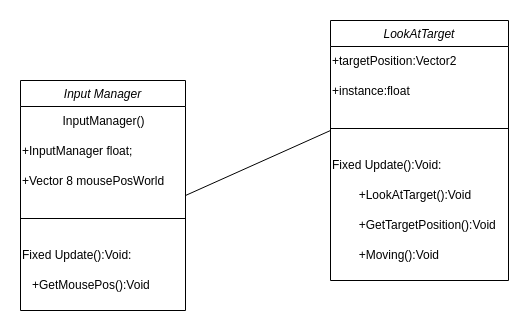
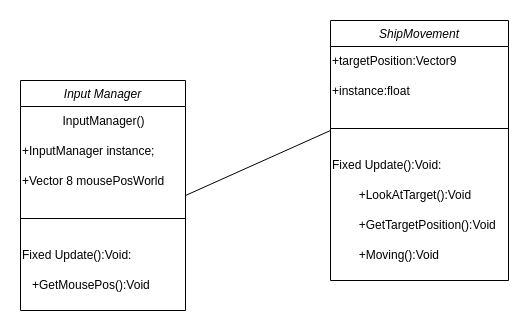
- <mxCell id="10" value="LookAtTarget" style="swimlane;fontStyle=2;align=center;verticalAlign=top;childLayout=stackLayout;horizontal=1;startSize=26;horizontalStack=0;resizeParent=1;resizeLast=0;collapsible=1;marginBottom=0;rounded=0;shadow=0;strokeWidth=1;" vertex="1" parent="1"><mxGeometry x="330" y="20" width="178" height="260" as="geometry"><mxRectangle x="230" y="140" width="160" height="26" as="alternateBounds" /></mxGeometry></mxCell>
+ <mxCell id="10" value="ShipMovement" style="swimlane;fontStyle=2;align=center;verticalAlign=top;childLayout=stackLayout;horizontal=1;startSize=26;horizontalStack=0;resizeParent=1;resizeLast=0;collapsible=1;marginBottom=0;rounded=0;shadow=0;strokeWidth=1;" vertex="1" parent="1"><mxGeometry x="330" y="20" width="178" height="260" as="geometry"><mxRectangle x="230" y="140" width="160" height="26" as="alternateBounds" /></mxGeometry></mxCell>
- <mxCell id="11" value="+targetPosition:Vector2" style="text;html=1;align=left;verticalAlign=middle;resizable=0;points=[];autosize=1;strokeColor=none;fillColor=none;" vertex="1" parent="10"><mxGeometry y="26" width="178" height="30" as="geometry" /></mxCell>
+ <mxCell id="11" value="+targetPosition:Vector9" style="text;html=1;align=left;verticalAlign=middle;resizable=0;points=[];autosize=1;strokeColor=none;fillColor=none;" vertex="1" parent="10"><mxGeometry y="26" width="178" height="30" as="geometry" /></mxCell>
- <mxCell id="4" value="+InputManager float;" style="text;html=1;align=left;verticalAlign=middle;resizable=0;points=[];autosize=1;strokeColor=none;fillColor=none;" vertex="1" parent="2"><mxGeometry y="56" width="165" height="30" as="geometry" /></mxCell>
+ <mxCell id="4" value="+InputManager instance;" style="text;html=1;align=left;verticalAlign=middle;resizable=0;points=[];autosize=1;strokeColor=none;fillColor=none;" vertex="1" parent="2"><mxGeometry y="56" width="165" height="30" as="geometry" /></mxCell>
